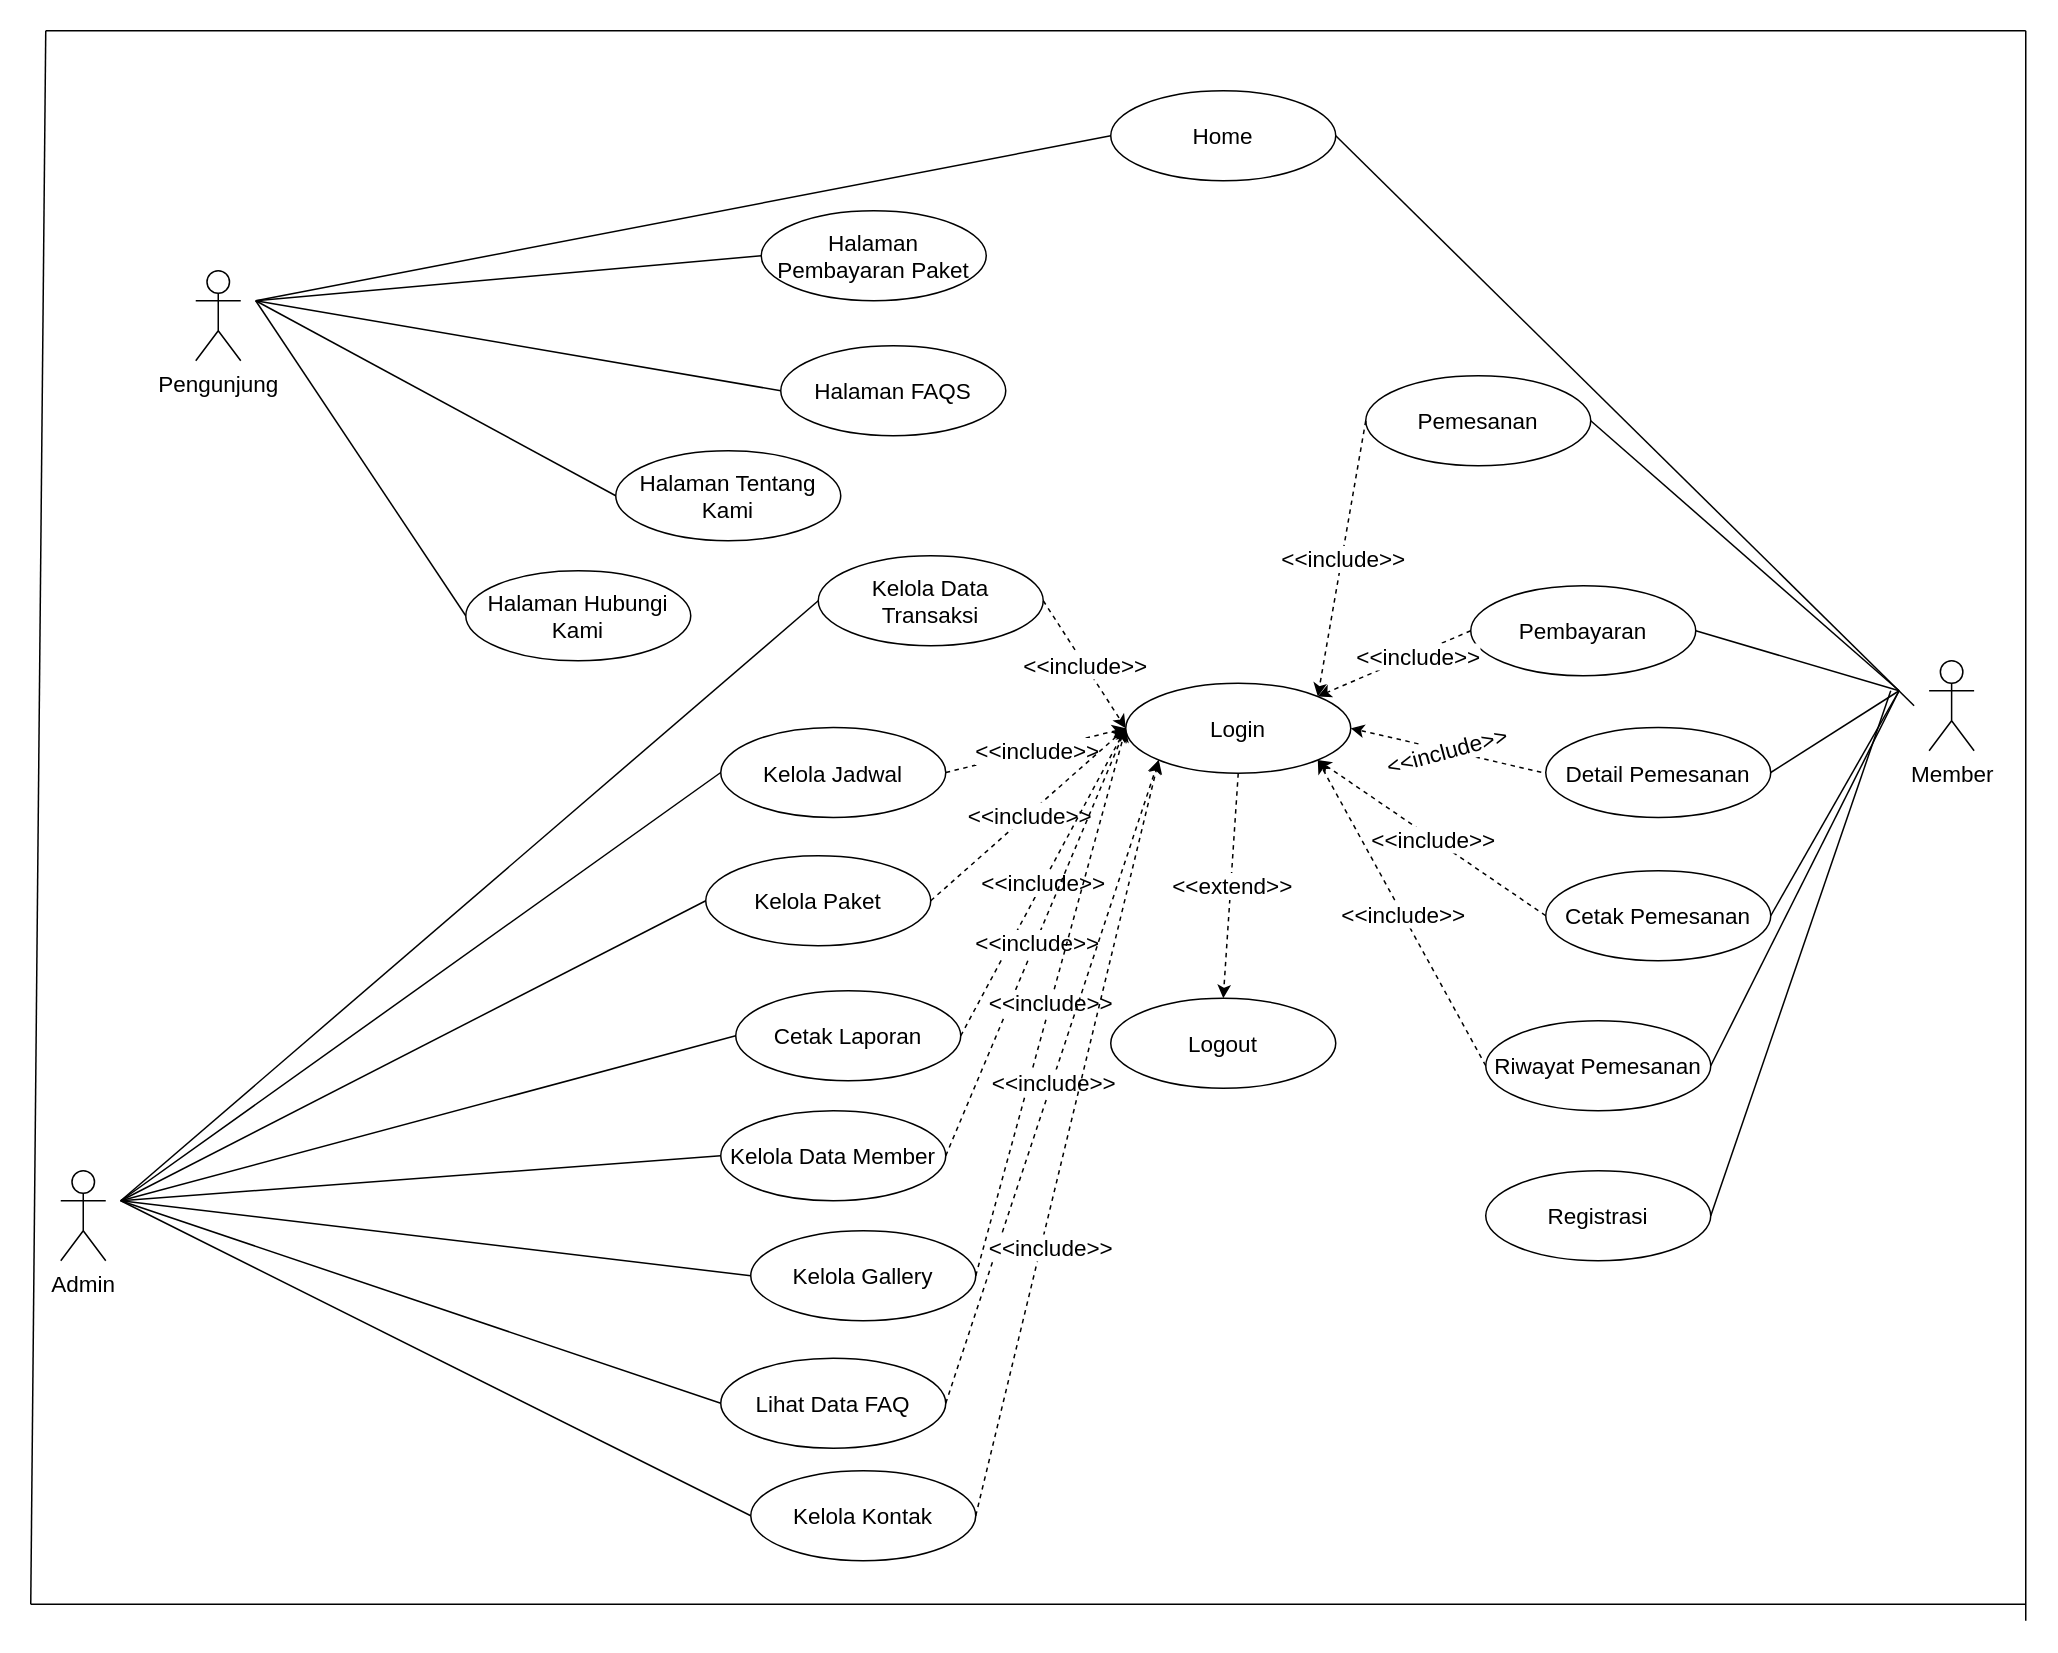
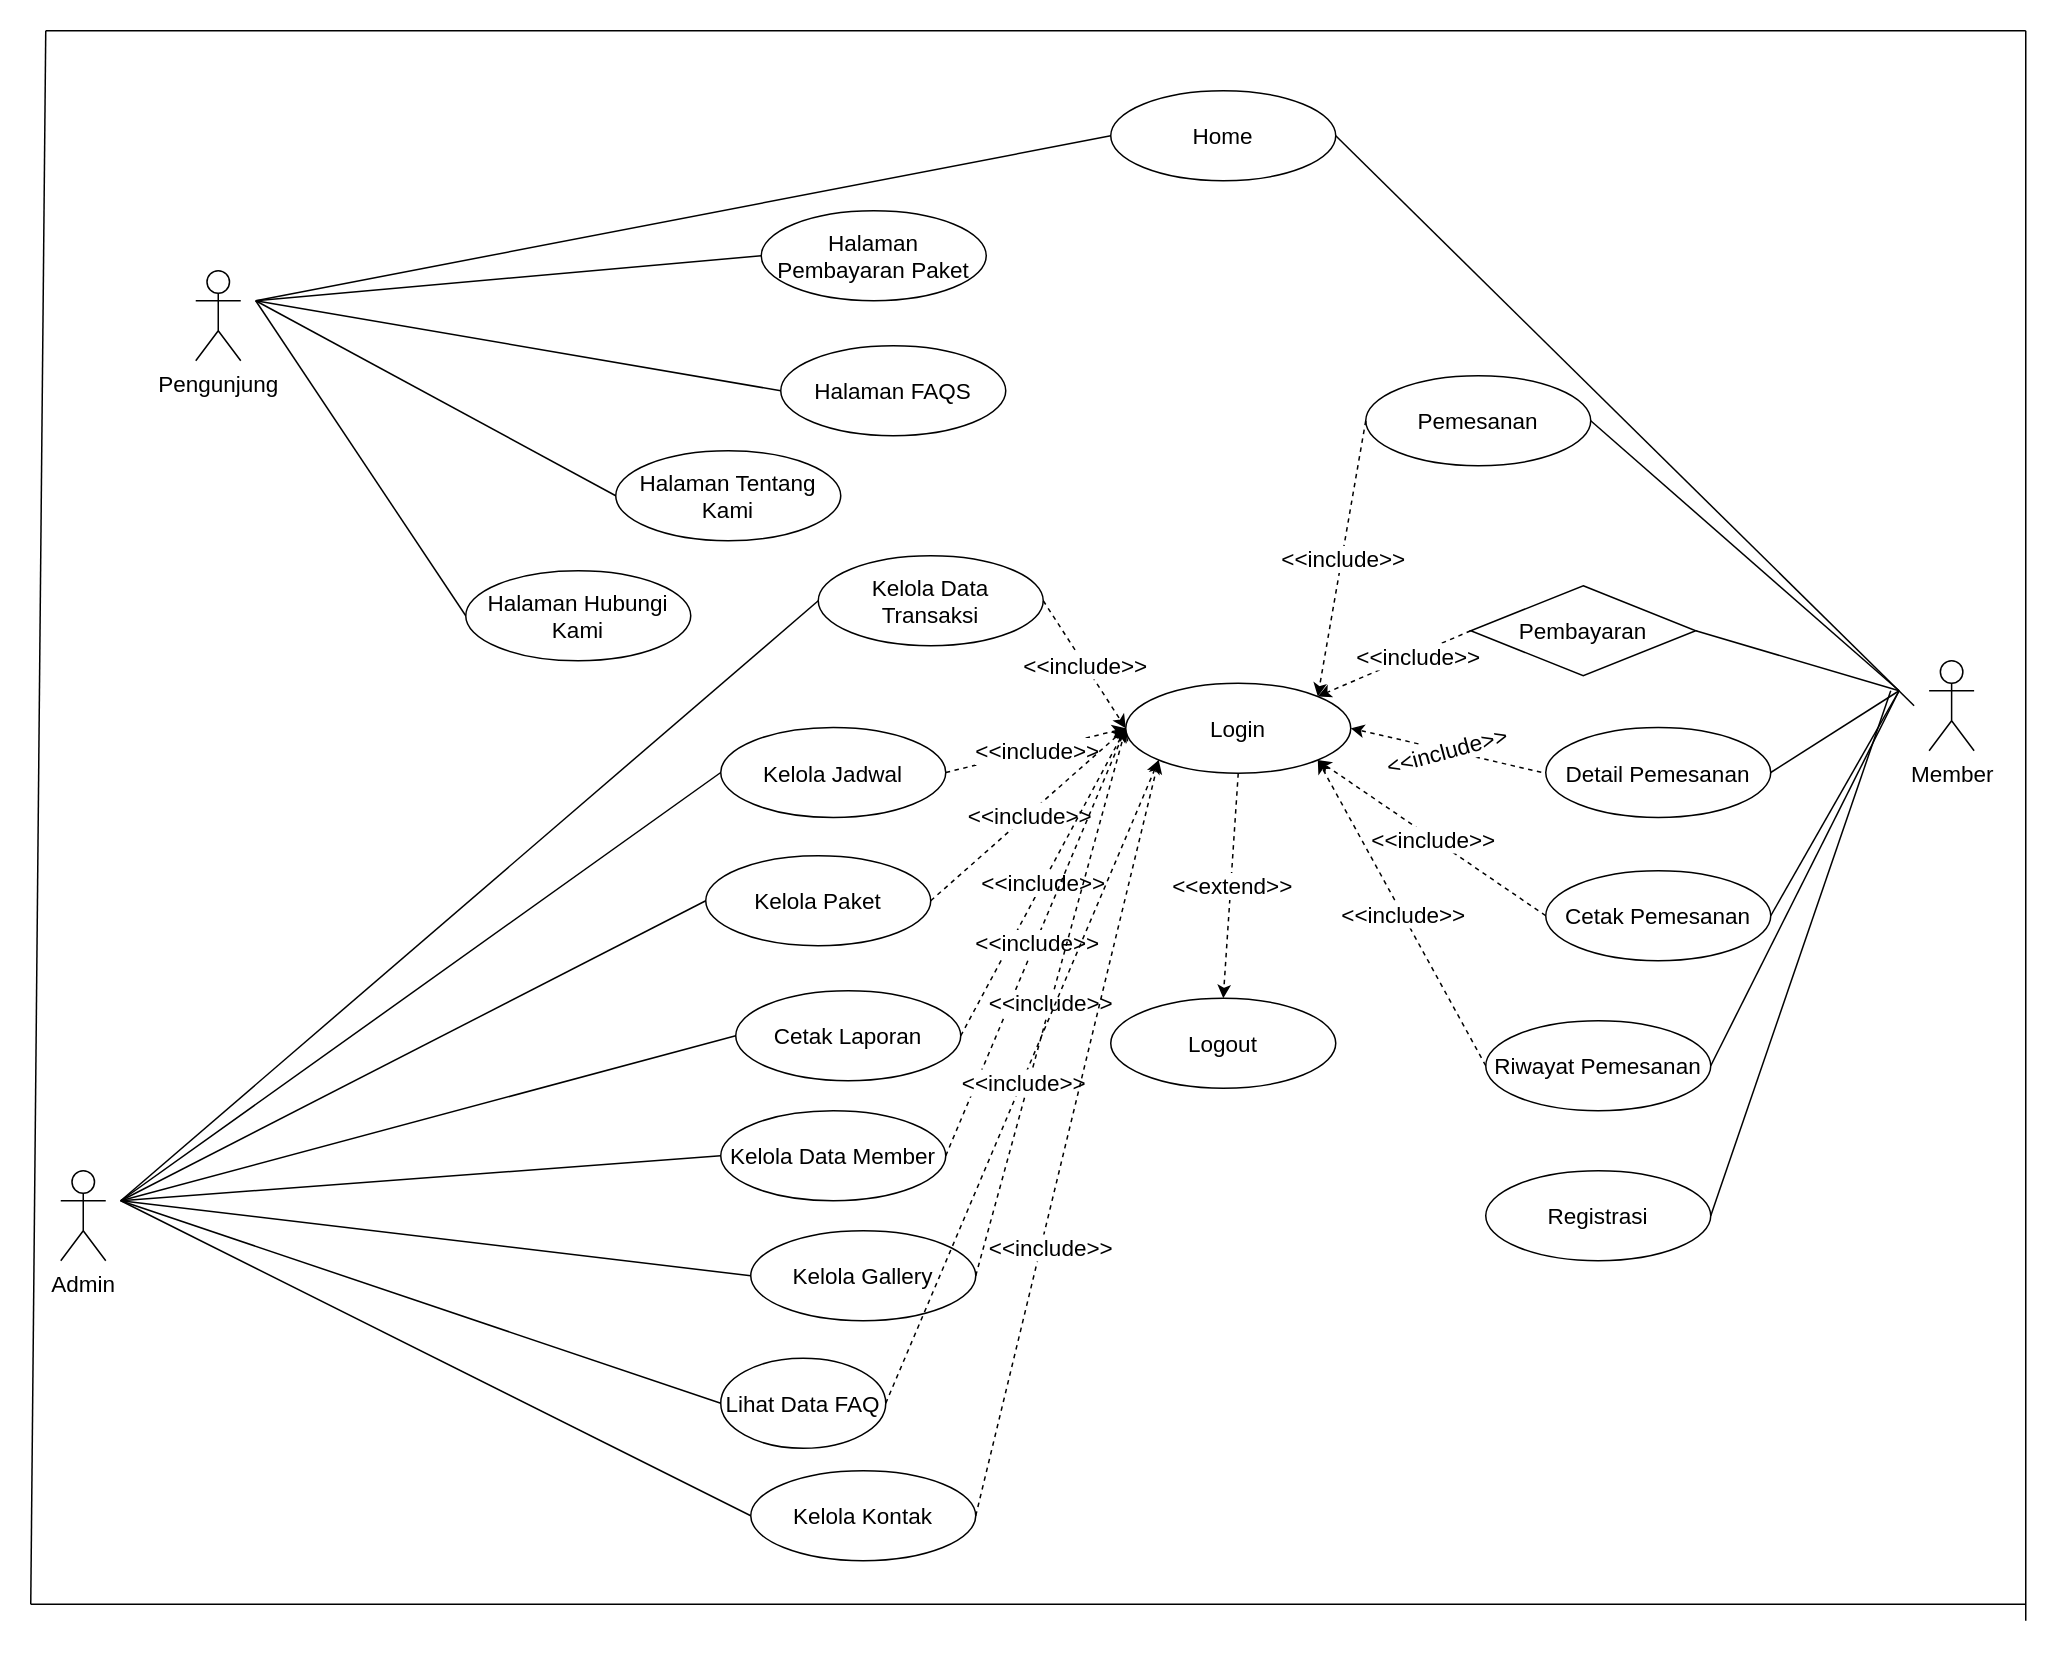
- <mxCell id="17" value="Pembayaran" style="ellipse;whiteSpace=wrap;html=1;fontSize=15;" parent="1" vertex="1"><mxGeometry x="980" y="390" width="150" height="60" as="geometry" /></mxCell>
+ <mxCell id="17" value="Pembayaran" style="rhombus;whiteSpace=wrap;html=1;fontSize=15;" parent="1" vertex="1"><mxGeometry x="980" y="390" width="150" height="60" as="geometry" /></mxCell>
- <mxCell id="62" value="" style="endArrow=classic;html=1;dashed=1;exitX=1;exitY=0.5;exitDx=0;exitDy=0;entryX=0;entryY=0.5;entryDx=0;entryDy=0;fontSize=15;" parent="1" source="41" target="14" edge="1"><mxGeometry relative="1" as="geometry"><mxPoint x="340" y="840" as="sourcePoint" /><mxPoint x="560" y="510" as="targetPoint" /></mxGeometry></mxCell>
+ <mxCell id="62" value="" style="endArrow=open;html=1;dashed=1;exitX=1;exitY=0.5;exitDx=0;exitDy=0;entryX=0;entryY=0.5;entryDx=0;entryDy=0;fontSize=15;" parent="1" source="41" target="14" edge="1"><mxGeometry relative="1" as="geometry"><mxPoint x="340" y="840" as="sourcePoint" /><mxPoint x="560" y="510" as="targetPoint" /></mxGeometry></mxCell>
- <mxCell id="42" value="Lihat Data FAQ" style="ellipse;whiteSpace=wrap;html=1;fontSize=15;" parent="1" vertex="1"><mxGeometry x="480" y="905" width="150" height="60" as="geometry" /></mxCell>
+ <mxCell id="42" value="Lihat Data FAQ" style="ellipse;whiteSpace=wrap;html=1;fontSize=15;" parent="1" vertex="1"><mxGeometry x="480" y="905" width="110" height="60" as="geometry" /></mxCell>
